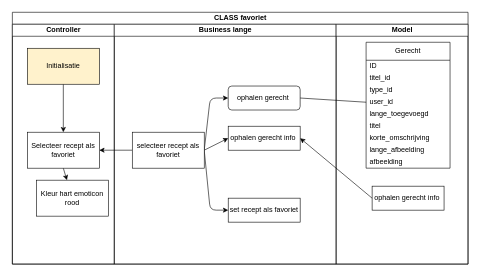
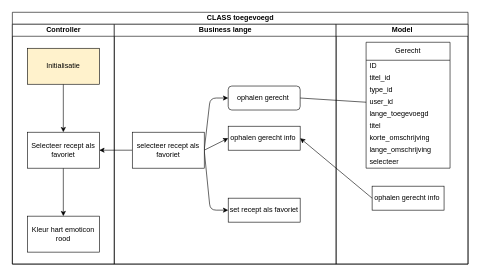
- <mxCell id="2" value="CLASS favoriet" style="swimlane;childLayout=stackLayout;resizeParent=1;resizeParentMax=0;startSize=20;html=1;" parent="1" vertex="1"><mxGeometry x="20" y="20" width="760" height="420" as="geometry" /></mxCell>
+ <mxCell id="2" value="CLASS toegevoegd" style="swimlane;childLayout=stackLayout;resizeParent=1;resizeParentMax=0;startSize=20;html=1;" parent="1" vertex="1"><mxGeometry x="20" y="20" width="760" height="420" as="geometry" /></mxCell>
- <mxCell id="29" value="lange_afbeelding" style="text;strokeColor=none;fillColor=none;align=left;verticalAlign=middle;spacingLeft=4;spacingRight=4;overflow=hidden;points=[[0,0.5],[1,0.5]];portConstraint=eastwest;rotatable=0;whiteSpace=wrap;html=1;" vertex="1" parent="21"><mxGeometry y="170" width="140" height="20" as="geometry" /></mxCell>
+ <mxCell id="29" value="lange_omschrijving" style="text;strokeColor=none;fillColor=none;align=left;verticalAlign=middle;spacingLeft=4;spacingRight=4;overflow=hidden;points=[[0,0.5],[1,0.5]];portConstraint=eastwest;rotatable=0;whiteSpace=wrap;html=1;" vertex="1" parent="21"><mxGeometry y="170" width="140" height="20" as="geometry" /></mxCell>
- <mxCell id="30" value="afbeelding" style="text;strokeColor=none;fillColor=none;align=left;verticalAlign=middle;spacingLeft=4;spacingRight=4;overflow=hidden;points=[[0,0.5],[1,0.5]];portConstraint=eastwest;rotatable=0;whiteSpace=wrap;html=1;" vertex="1" parent="21"><mxGeometry y="190" width="140" height="20" as="geometry" /></mxCell>
+ <mxCell id="30" value="selecteer" style="text;strokeColor=none;fillColor=none;align=left;verticalAlign=middle;spacingLeft=4;spacingRight=4;overflow=hidden;points=[[0,0.5],[1,0.5]];portConstraint=eastwest;rotatable=0;whiteSpace=wrap;html=1;" vertex="1" parent="21"><mxGeometry y="190" width="140" height="20" as="geometry" /></mxCell>
- <mxCell id="8" value="Kleur hart emoticon rood" style="rounded=0;whiteSpace=wrap;html=1;" parent="3" vertex="1"><mxGeometry x="40" y="260" width="120" height="60" as="geometry" /></mxCell>
+ <mxCell id="8" value="Kleur hart emoticon rood" style="rounded=0;whiteSpace=wrap;html=1;" parent="3" vertex="1"><mxGeometry x="25" y="320" width="120" height="60" as="geometry" /></mxCell>
